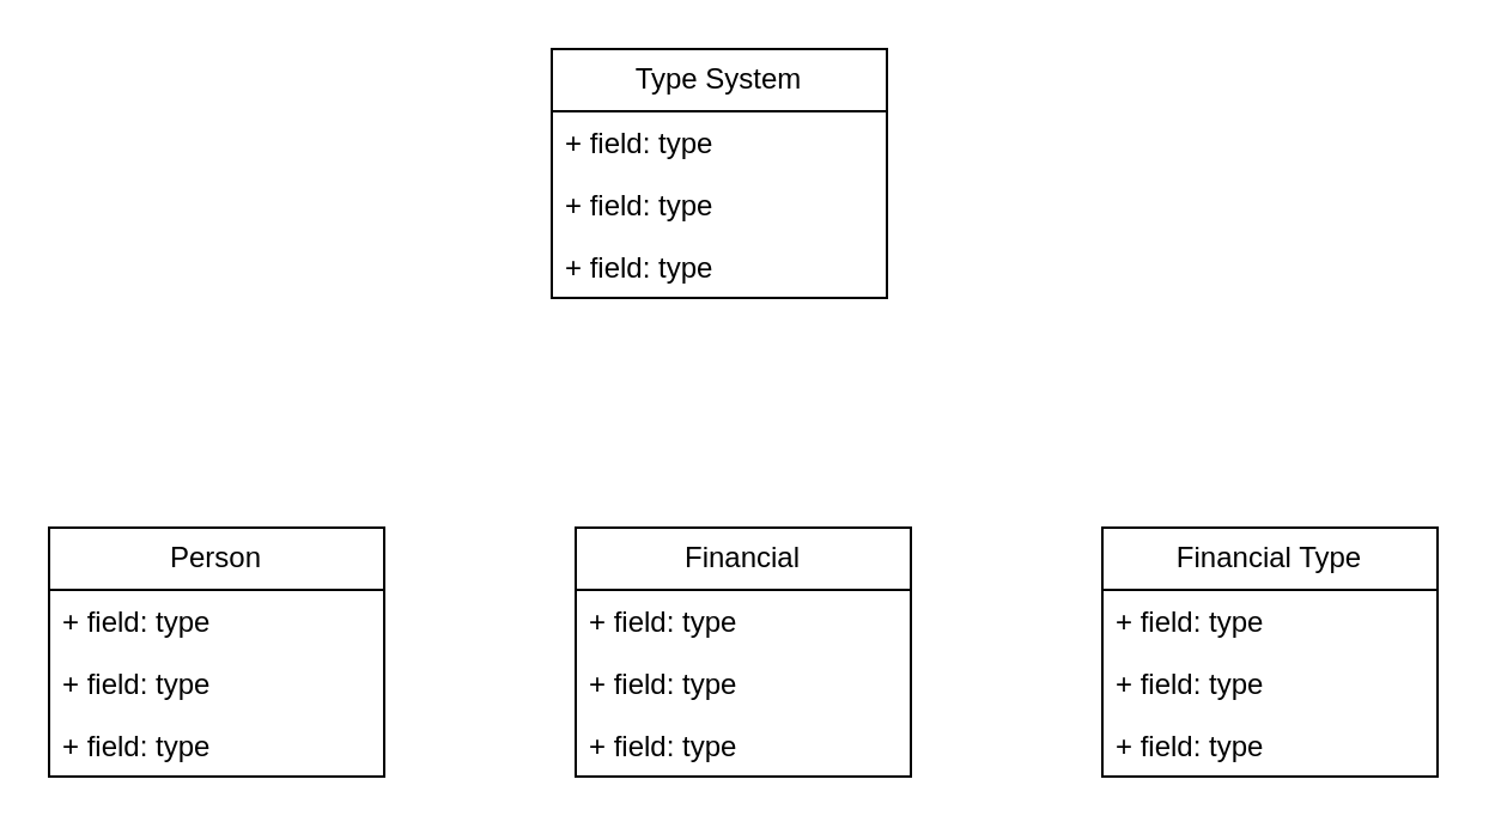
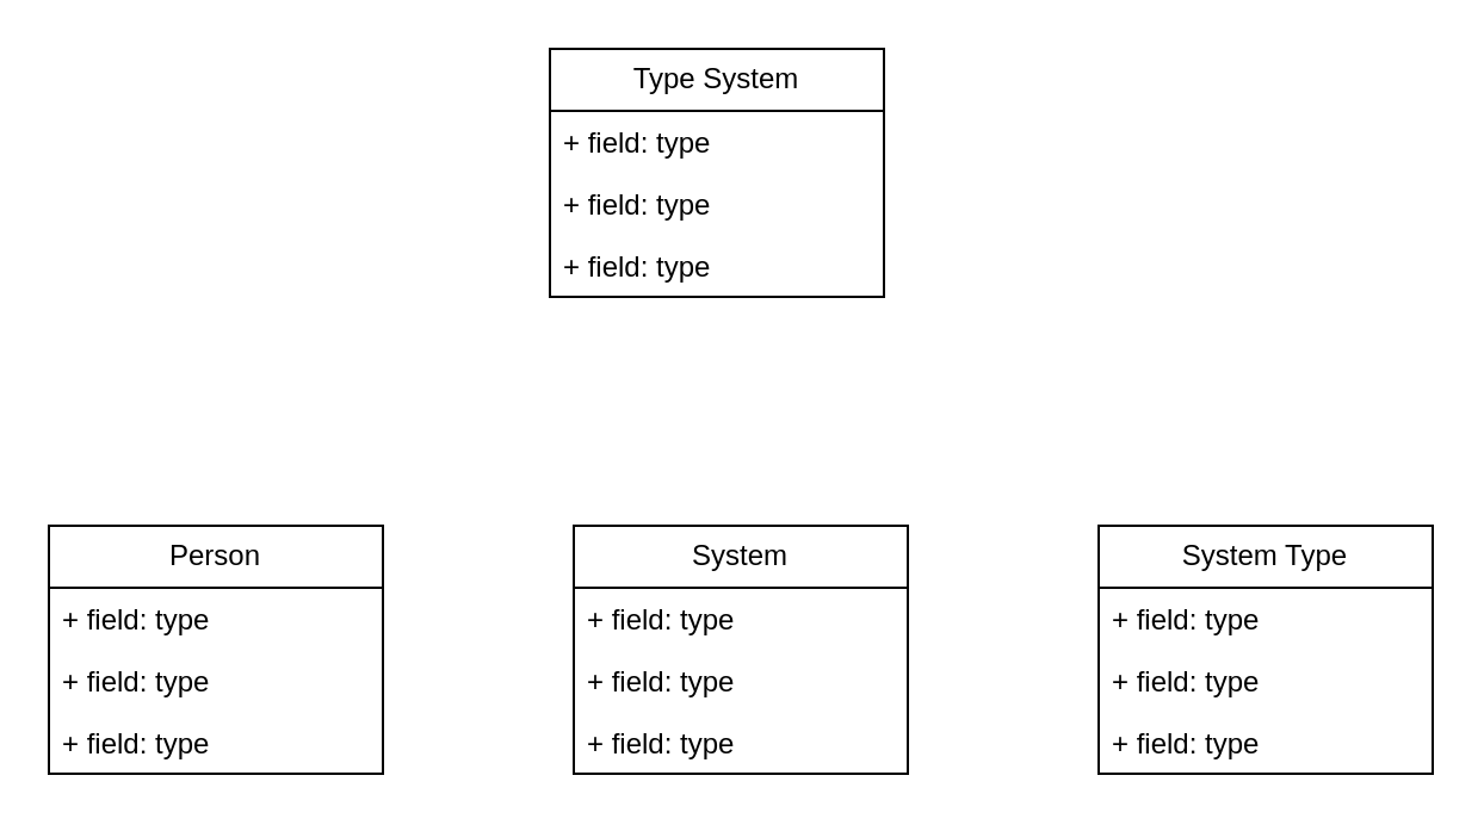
- <mxCell id="10" value="Financial" style="swimlane;fontStyle=0;childLayout=stackLayout;horizontal=1;startSize=26;fillColor=none;horizontalStack=0;resizeParent=1;resizeParentMax=0;resizeLast=0;collapsible=1;marginBottom=0;whiteSpace=wrap;html=1;" vertex="1" parent="1"><mxGeometry x="240" y="220" width="140" height="104" as="geometry" /></mxCell>
+ <mxCell id="10" value="System" style="swimlane;fontStyle=0;childLayout=stackLayout;horizontal=1;startSize=26;fillColor=none;horizontalStack=0;resizeParent=1;resizeParentMax=0;resizeLast=0;collapsible=1;marginBottom=0;whiteSpace=wrap;html=1;" vertex="1" parent="1"><mxGeometry x="240" y="220" width="140" height="104" as="geometry" /></mxCell>
- <mxCell id="14" value="Financial Type" style="swimlane;fontStyle=0;childLayout=stackLayout;horizontal=1;startSize=26;fillColor=none;horizontalStack=0;resizeParent=1;resizeParentMax=0;resizeLast=0;collapsible=1;marginBottom=0;whiteSpace=wrap;html=1;" vertex="1" parent="1"><mxGeometry x="460" y="220" width="140" height="104" as="geometry" /></mxCell>
+ <mxCell id="14" value="System Type" style="swimlane;fontStyle=0;childLayout=stackLayout;horizontal=1;startSize=26;fillColor=none;horizontalStack=0;resizeParent=1;resizeParentMax=0;resizeLast=0;collapsible=1;marginBottom=0;whiteSpace=wrap;html=1;" vertex="1" parent="1"><mxGeometry x="460" y="220" width="140" height="104" as="geometry" /></mxCell>
